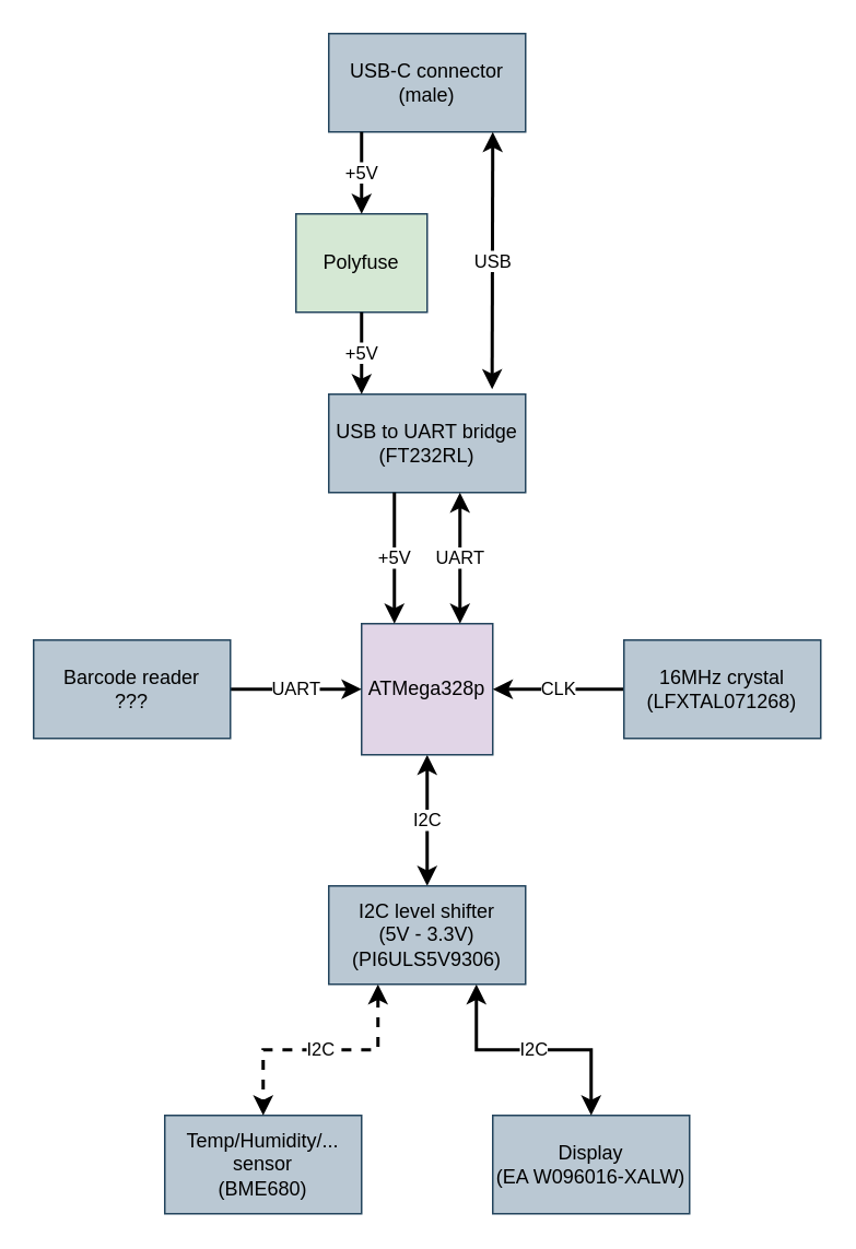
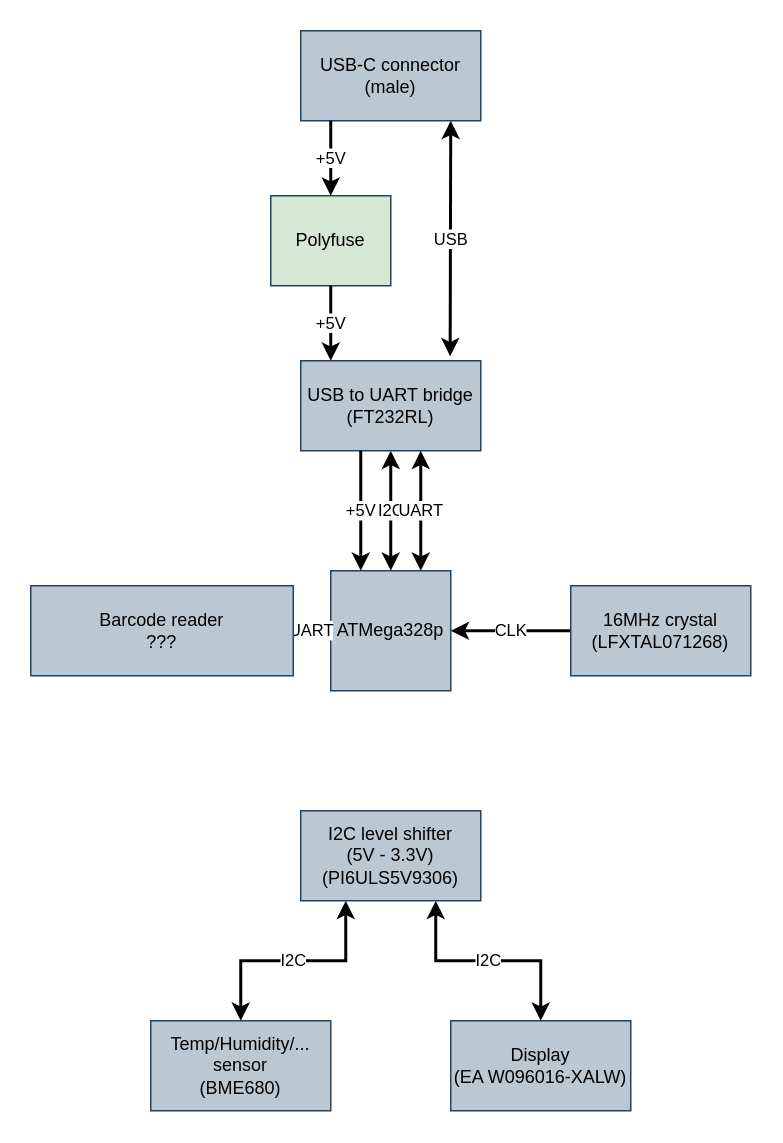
- <mxCell id="16" value="Barcode reader&lt;br&gt;???" style="rounded=0;whiteSpace=wrap;html=1;fillColor=#bac8d3;strokeColor=#23445d;" parent="1" vertex="1"><mxGeometry x="20" y="390" width="120" height="60" as="geometry" /></mxCell>
+ <mxCell id="16" value="Barcode reader&lt;br&gt;???" style="rounded=0;whiteSpace=wrap;html=1;fillColor=#bac8d3;strokeColor=#23445d;" parent="1" vertex="1"><mxGeometry x="20" y="390" width="175" height="60" as="geometry" /></mxCell>
- <mxCell id="3" value="ATMega328p" style="whiteSpace=wrap;html=1;aspect=fixed;fillColor=#e1d5e7;strokeColor=#23445d;" parent="1" vertex="1"><mxGeometry x="220" y="380" width="80" height="80" as="geometry" /></mxCell>
+ <mxCell id="3" value="ATMega328p" style="whiteSpace=wrap;html=1;aspect=fixed;fillColor=#bac8d3;strokeColor=#23445d;" parent="1" vertex="1"><mxGeometry x="220" y="380" width="80" height="80" as="geometry" /></mxCell>
- <mxCell id="2" value="I2C" style="edgeStyle=orthogonalEdgeStyle;rounded=0;orthogonalLoop=1;jettySize=auto;html=1;startArrow=classic;startFill=1;endArrow=classic;endFill=1;strokeWidth=2;" parent="1" source="3" target="20" edge="1"><mxGeometry relative="1" as="geometry" /></mxCell>
+ <mxCell id="2" value="I2C" style="edgeStyle=orthogonalEdgeStyle;rounded=0;orthogonalLoop=1;jettySize=auto;html=1;startArrow=classic;startFill=1;endArrow=classic;endFill=1;strokeWidth=2;" parent="1" source="3" target="5" edge="1"><mxGeometry relative="1" as="geometry" /></mxCell>
- <mxCell id="18" value="I2C" style="edgeStyle=orthogonalEdgeStyle;rounded=0;orthogonalLoop=1;jettySize=auto;html=1;exitX=0.25;exitY=1;exitDx=0;exitDy=0;entryX=0.5;entryY=0;entryDx=0;entryDy=0;startArrow=classic;startFill=1;endArrow=classic;endFill=1;strokeWidth=2;dashed=1;" parent="1" source="20" target="12" edge="1"><mxGeometry relative="1" as="geometry" /></mxCell>
+ <mxCell id="18" value="I2C" style="edgeStyle=orthogonalEdgeStyle;rounded=0;orthogonalLoop=1;jettySize=auto;html=1;exitX=0.25;exitY=1;exitDx=0;exitDy=0;entryX=0.5;entryY=0;entryDx=0;entryDy=0;startArrow=classic;startFill=1;endArrow=classic;endFill=1;strokeWidth=2;" parent="1" source="20" target="12" edge="1"><mxGeometry relative="1" as="geometry" /></mxCell>
